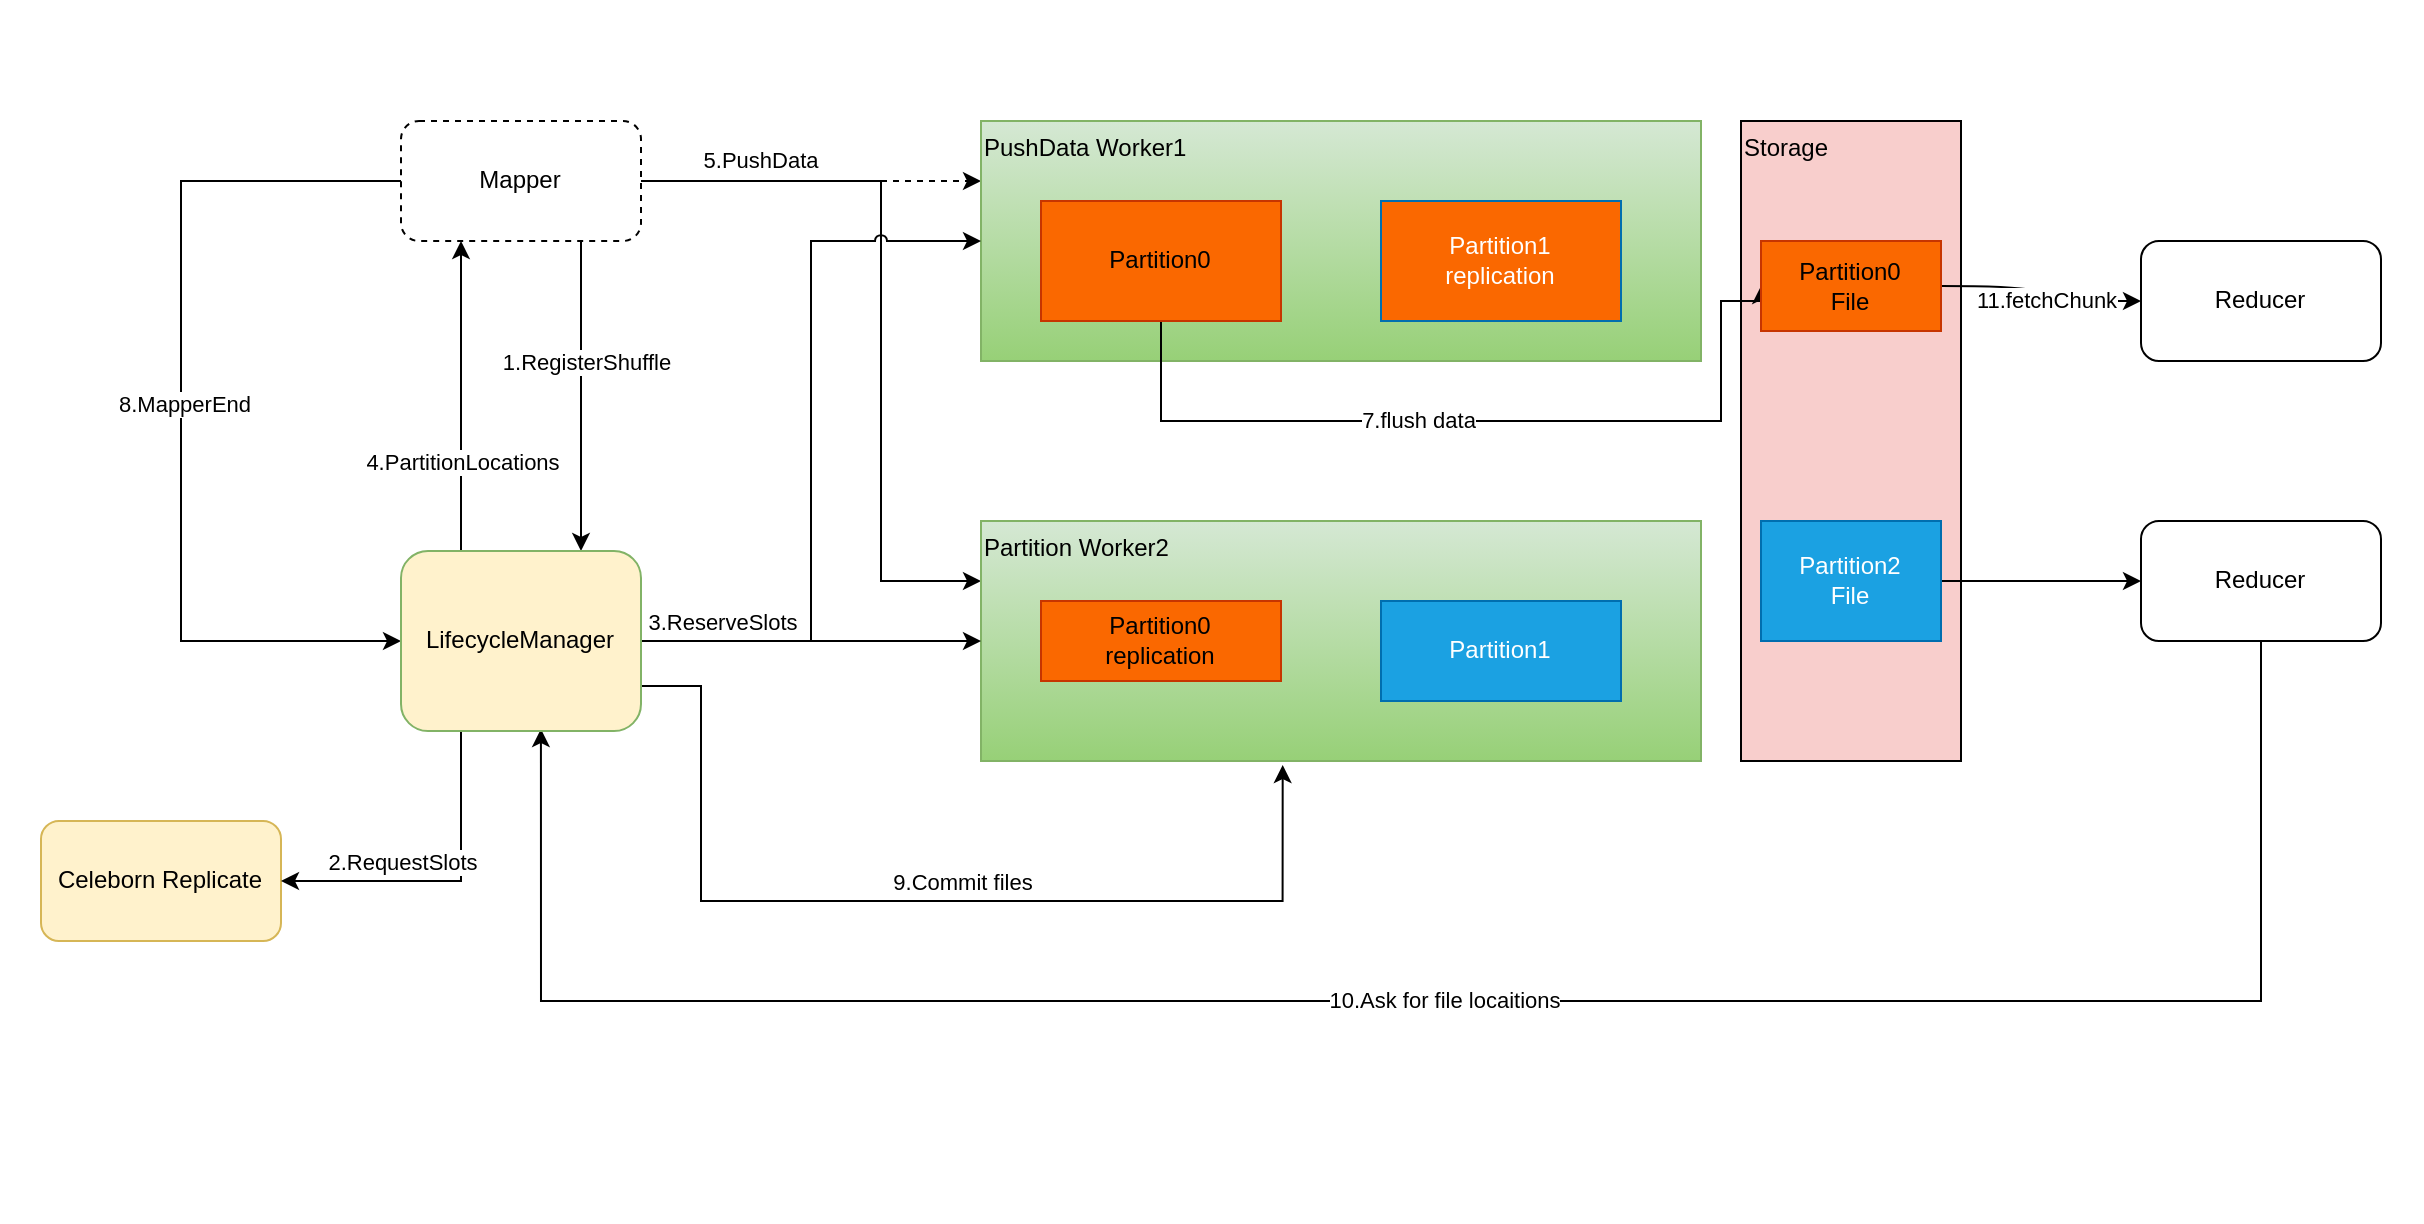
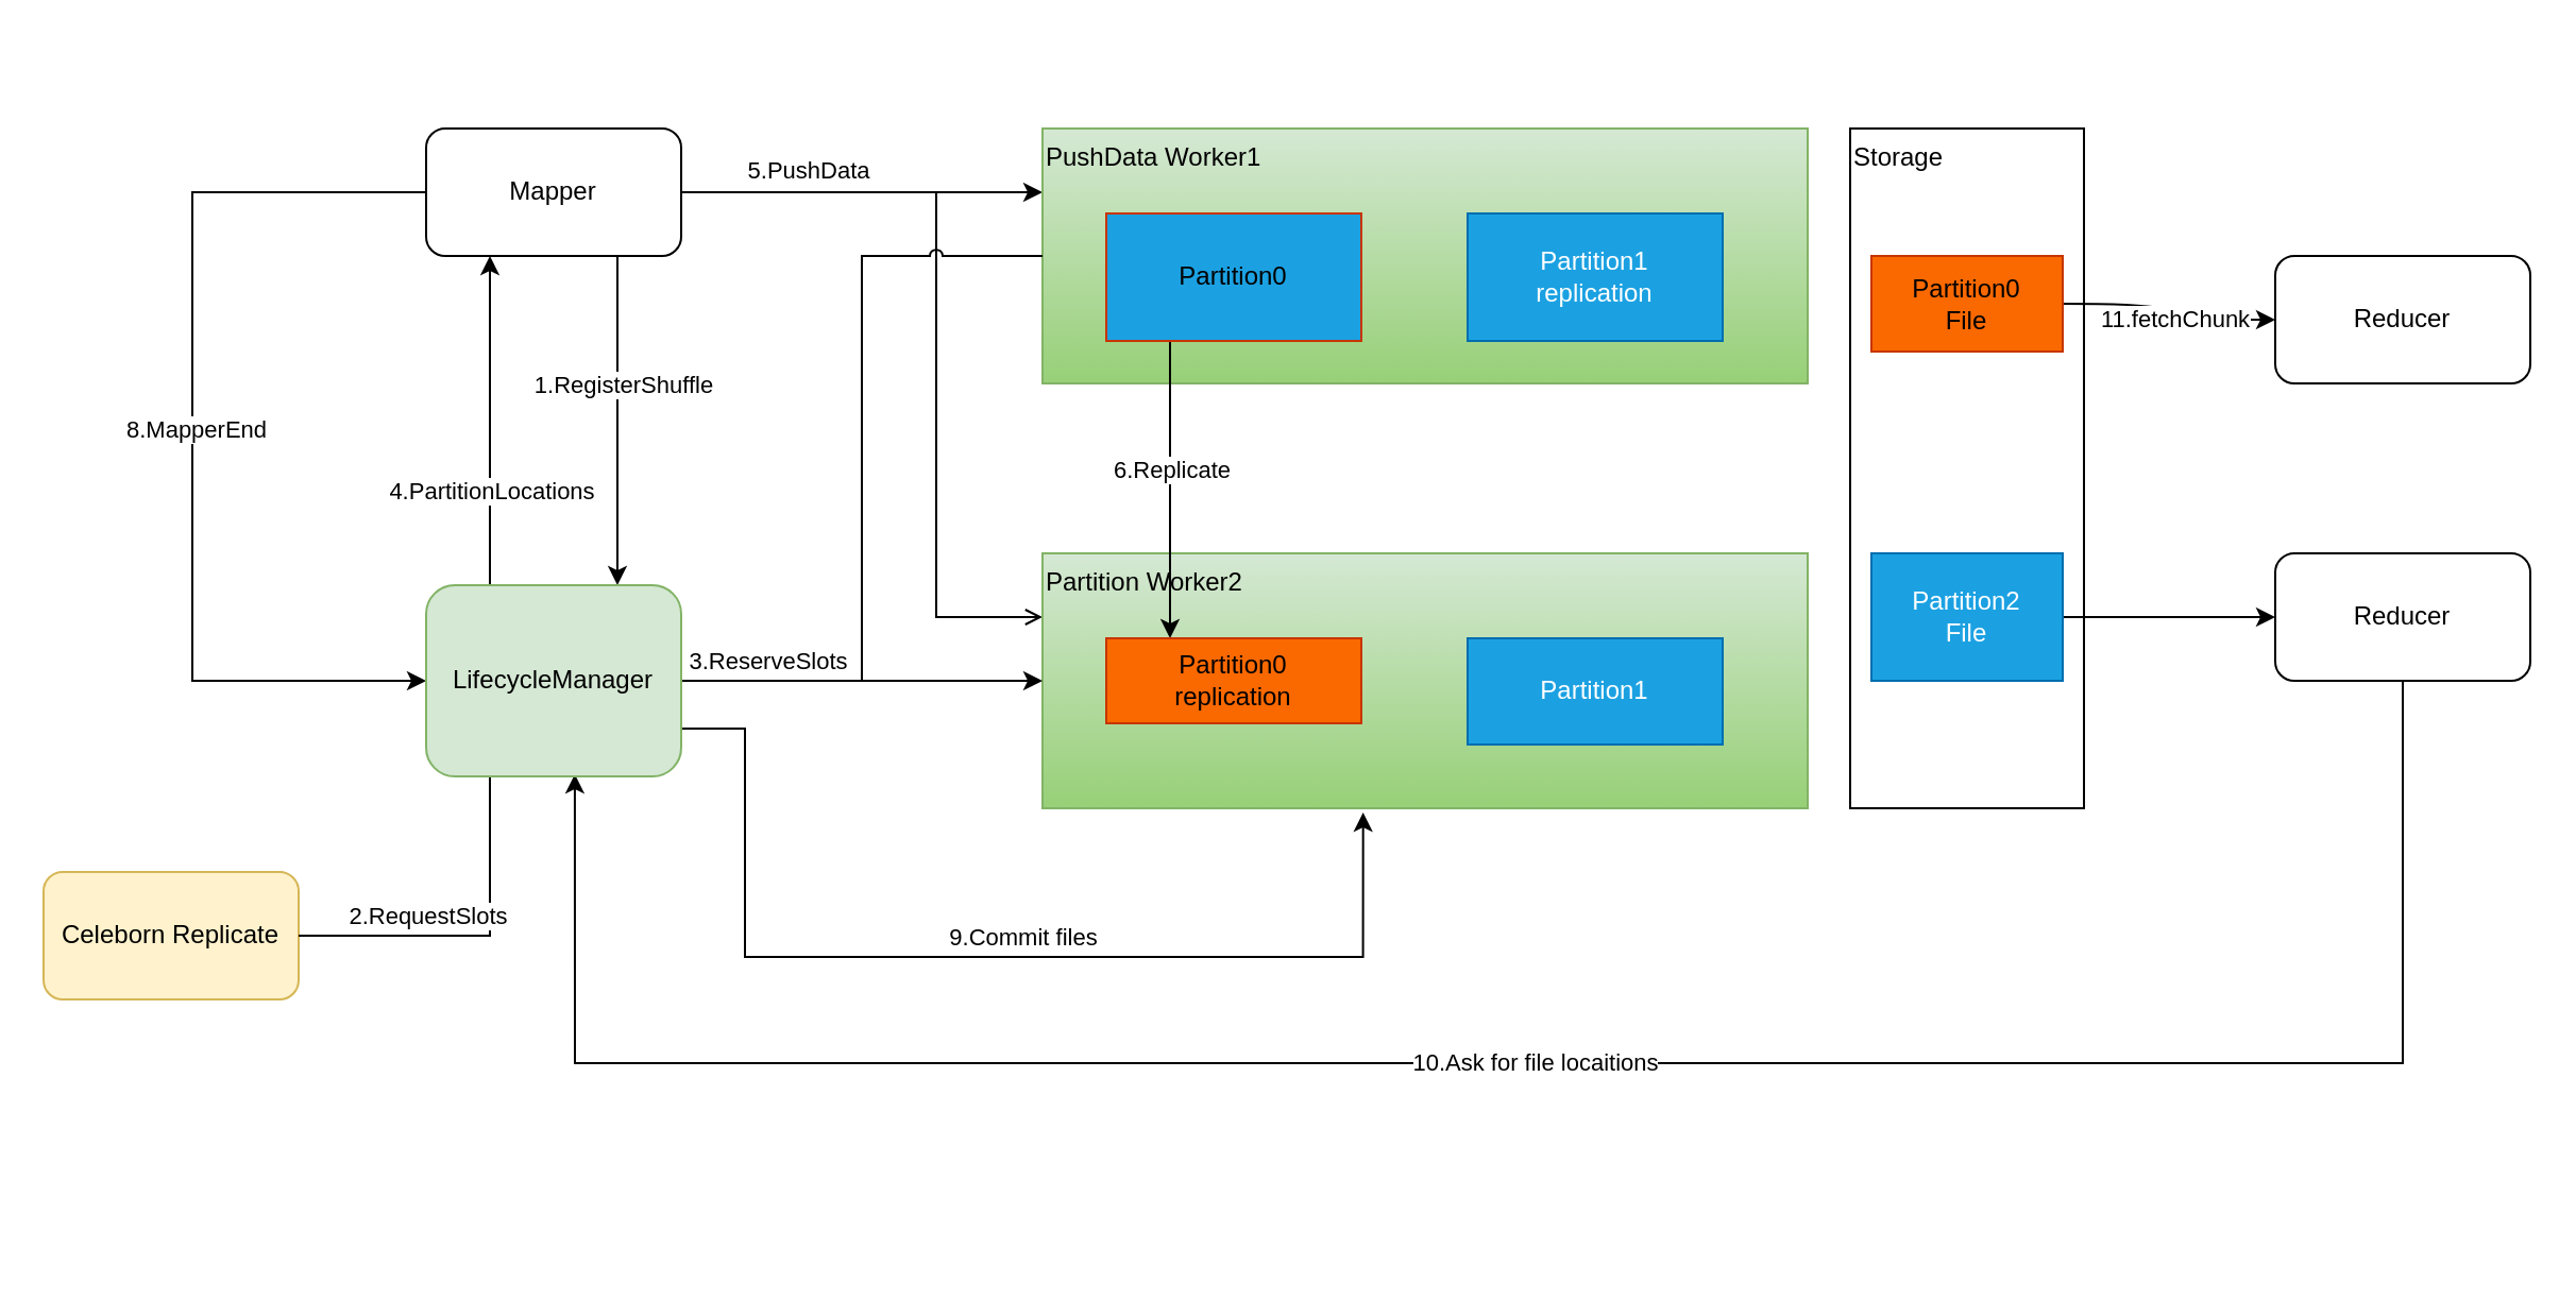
- <mxCell id="12" value="Mapper" style="rounded=1;whiteSpace=wrap;html=1;dashed=1;" parent="1" vertex="1"><mxGeometry x="200" y="60" width="120" height="60" as="geometry" /></mxCell>
+ <mxCell id="12" value="Mapper" style="rounded=1;whiteSpace=wrap;html=1;" parent="1" vertex="1"><mxGeometry x="200" y="60" width="120" height="60" as="geometry" /></mxCell>
- <mxCell id="7" style="edgeStyle=orthogonalEdgeStyle;rounded=0;orthogonalLoop=1;jettySize=auto;html=1;entryX=0;entryY=0.25;entryDx=0;entryDy=0;dashed=1;" parent="1" source="12" target="13" edge="1"><mxGeometry relative="1" as="geometry" /></mxCell>
+ <mxCell id="7" style="edgeStyle=orthogonalEdgeStyle;rounded=0;orthogonalLoop=1;jettySize=auto;html=1;entryX=0;entryY=0.25;entryDx=0;entryDy=0;" parent="1" source="12" target="13" edge="1"><mxGeometry relative="1" as="geometry" /></mxCell>
- <mxCell id="22" style="edgeStyle=orthogonalEdgeStyle;rounded=0;orthogonalLoop=1;jettySize=auto;html=1;entryX=0;entryY=0.5;entryDx=0;entryDy=0;jumpStyle=arc;" parent="1" source="26" target="13" edge="1"><mxGeometry relative="1" as="geometry" /></mxCell>
+ <mxCell id="22" style="edgeStyle=orthogonalEdgeStyle;rounded=0;orthogonalLoop=1;jettySize=auto;html=1;entryX=0;entryY=0.5;entryDx=0;entryDy=0;jumpStyle=arc;endArrow=none;" parent="1" source="26" target="13" edge="1"><mxGeometry relative="1" as="geometry" /></mxCell>
- <mxCell id="31" value="Partition0" style="rounded=0;whiteSpace=wrap;html=1;align=center;verticalAlign=middle;fillColor=#fa6800;strokeColor=#C73500;fontColor=#000000;" parent="1" vertex="1"><mxGeometry x="520" y="100" width="120" height="60" as="geometry" /></mxCell>
+ <mxCell id="31" value="Partition0" style="rounded=0;whiteSpace=wrap;html=1;align=center;verticalAlign=middle;fillColor=#1ba1e2;strokeColor=#C73500;fontColor=#000000;" parent="1" vertex="1"><mxGeometry x="520" y="100" width="120" height="60" as="geometry" /></mxCell>
- <mxCell id="33" value="Partition1&lt;br&gt;replication" style="rounded=0;whiteSpace=wrap;html=1;align=center;verticalAlign=middle;fillColor=#fa6800;strokeColor=#006EAF;fontColor=#ffffff;" parent="1" vertex="1"><mxGeometry x="690" y="100" width="120" height="60" as="geometry" /></mxCell>
+ <mxCell id="33" value="Partition1&lt;br&gt;replication" style="rounded=0;whiteSpace=wrap;html=1;align=center;verticalAlign=middle;fillColor=#1ba1e2;strokeColor=#006EAF;fontColor=#ffffff;" parent="1" vertex="1"><mxGeometry x="690" y="100" width="120" height="60" as="geometry" /></mxCell>
- <mxCell id="29" style="edgeStyle=orthogonalEdgeStyle;rounded=0;orthogonalLoop=1;jettySize=auto;html=1;entryX=0;entryY=0.5;entryDx=0;entryDy=0;jumpStyle=arc;" parent="1" source="31" target="37" edge="1"><mxGeometry relative="1" as="geometry"><Array as="points"><mxPoint x="580" y="210" /><mxPoint x="860" y="210" /><mxPoint x="860" y="150" /></Array></mxGeometry></mxCell>
- <mxCell id="30" value="7.flush data" style="edgeLabel;html=1;align=center;verticalAlign=middle;resizable=0;points=[];" parent="29" vertex="1" connectable="0"><mxGeometry x="-0.149" y="1" relative="1" as="geometry"><mxPoint as="offset" /></mxGeometry></mxCell>
- <mxCell id="15" value="Storage" style="rounded=0;whiteSpace=wrap;html=1;align=left;verticalAlign=top;fillColor=#f8cecc;" parent="1" vertex="1"><mxGeometry x="870" y="60" width="110" height="320" as="geometry" /></mxCell>
+ <mxCell id="15" value="Storage" style="rounded=0;whiteSpace=wrap;html=1;align=left;verticalAlign=top;" parent="1" vertex="1"><mxGeometry x="870" y="60" width="110" height="320" as="geometry" /></mxCell>
+ <mxCell id="27" style="rounded=0;orthogonalLoop=1;jettySize=auto;html=1;exitX=0.25;exitY=1;exitDx=0;exitDy=0;entryX=0.25;entryY=0;entryDx=0;entryDy=0;" parent="1" source="31" target="32" edge="1"><mxGeometry relative="1" as="geometry" /></mxCell>
+ <mxCell id="28" value="6.Replicate" style="edgeLabel;html=1;align=center;verticalAlign=middle;resizable=0;points=[];" parent="27" vertex="1" connectable="0"><mxGeometry x="-0.157" y="2" relative="1" as="geometry"><mxPoint x="-2" y="1" as="offset" /></mxGeometry></mxCell>
- <mxCell id="9" style="edgeStyle=orthogonalEdgeStyle;rounded=0;orthogonalLoop=1;jettySize=auto;html=1;entryX=0;entryY=0.25;entryDx=0;entryDy=0;jumpStyle=arc;" parent="1" source="12" target="14" edge="1"><mxGeometry relative="1" as="geometry"><Array as="points"><mxPoint x="440" y="90" /><mxPoint x="440" y="290" /></Array></mxGeometry></mxCell>
+ <mxCell id="9" style="edgeStyle=orthogonalEdgeStyle;rounded=0;orthogonalLoop=1;jettySize=auto;html=1;entryX=0;entryY=0.25;entryDx=0;entryDy=0;jumpStyle=arc;endArrow=open;" parent="1" source="12" target="14" edge="1"><mxGeometry relative="1" as="geometry"><Array as="points"><mxPoint x="440" y="90" /><mxPoint x="440" y="290" /></Array></mxGeometry></mxCell>
- <mxCell id="26" value="LifecycleManager" style="rounded=1;whiteSpace=wrap;html=1;fillColor=#fff2cc;strokeColor=#82b366;" parent="1" vertex="1"><mxGeometry x="200" y="275" width="120" height="90" as="geometry" /></mxCell>
+ <mxCell id="26" value="LifecycleManager" style="rounded=1;whiteSpace=wrap;html=1;fillColor=#d5e8d4;strokeColor=#82b366;" parent="1" vertex="1"><mxGeometry x="200" y="275" width="120" height="90" as="geometry" /></mxCell>
- <mxCell id="19" style="edgeStyle=orthogonalEdgeStyle;rounded=0;orthogonalLoop=1;jettySize=auto;html=1;entryX=1;entryY=0.5;entryDx=0;entryDy=0;exitX=0.25;exitY=1;exitDx=0;exitDy=0;" parent="1" source="26" target="4" edge="1"><mxGeometry relative="1" as="geometry"><mxPoint x="110" y="360" as="sourcePoint" /><Array as="points"><mxPoint x="230" y="440" /></Array></mxGeometry></mxCell>
+ <mxCell id="19" style="edgeStyle=orthogonalEdgeStyle;rounded=0;orthogonalLoop=1;jettySize=auto;html=1;entryX=1;entryY=0.5;entryDx=0;entryDy=0;exitX=0.25;exitY=1;exitDx=0;exitDy=0;endArrow=none;" parent="1" source="26" target="4" edge="1"><mxGeometry relative="1" as="geometry"><mxPoint x="110" y="360" as="sourcePoint" /><Array as="points"><mxPoint x="230" y="440" /></Array></mxGeometry></mxCell>
